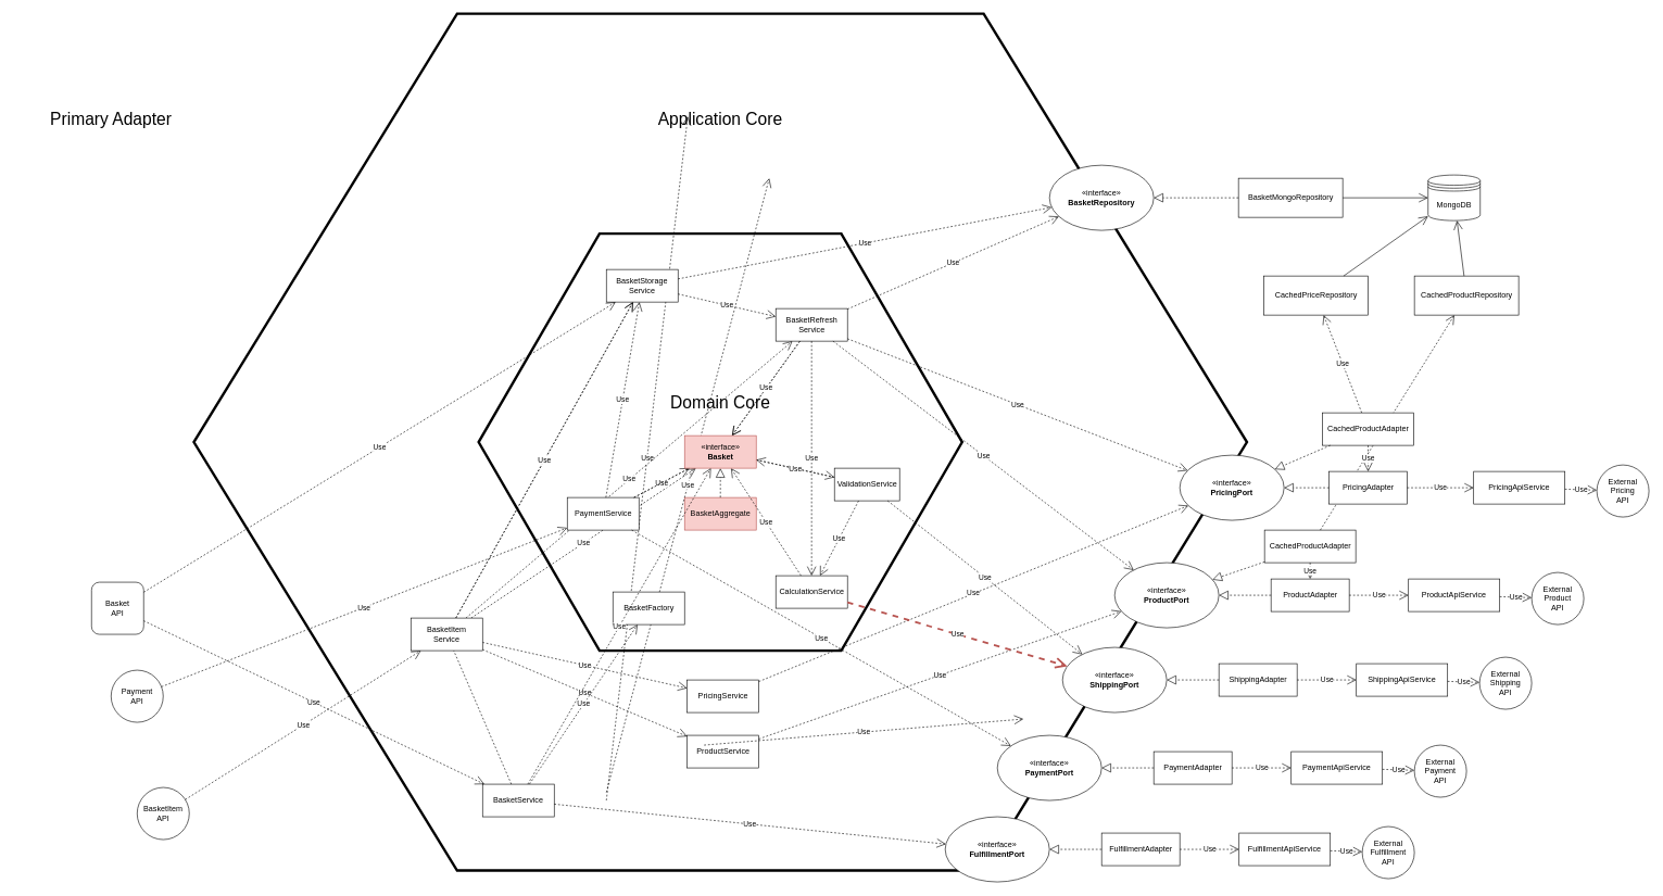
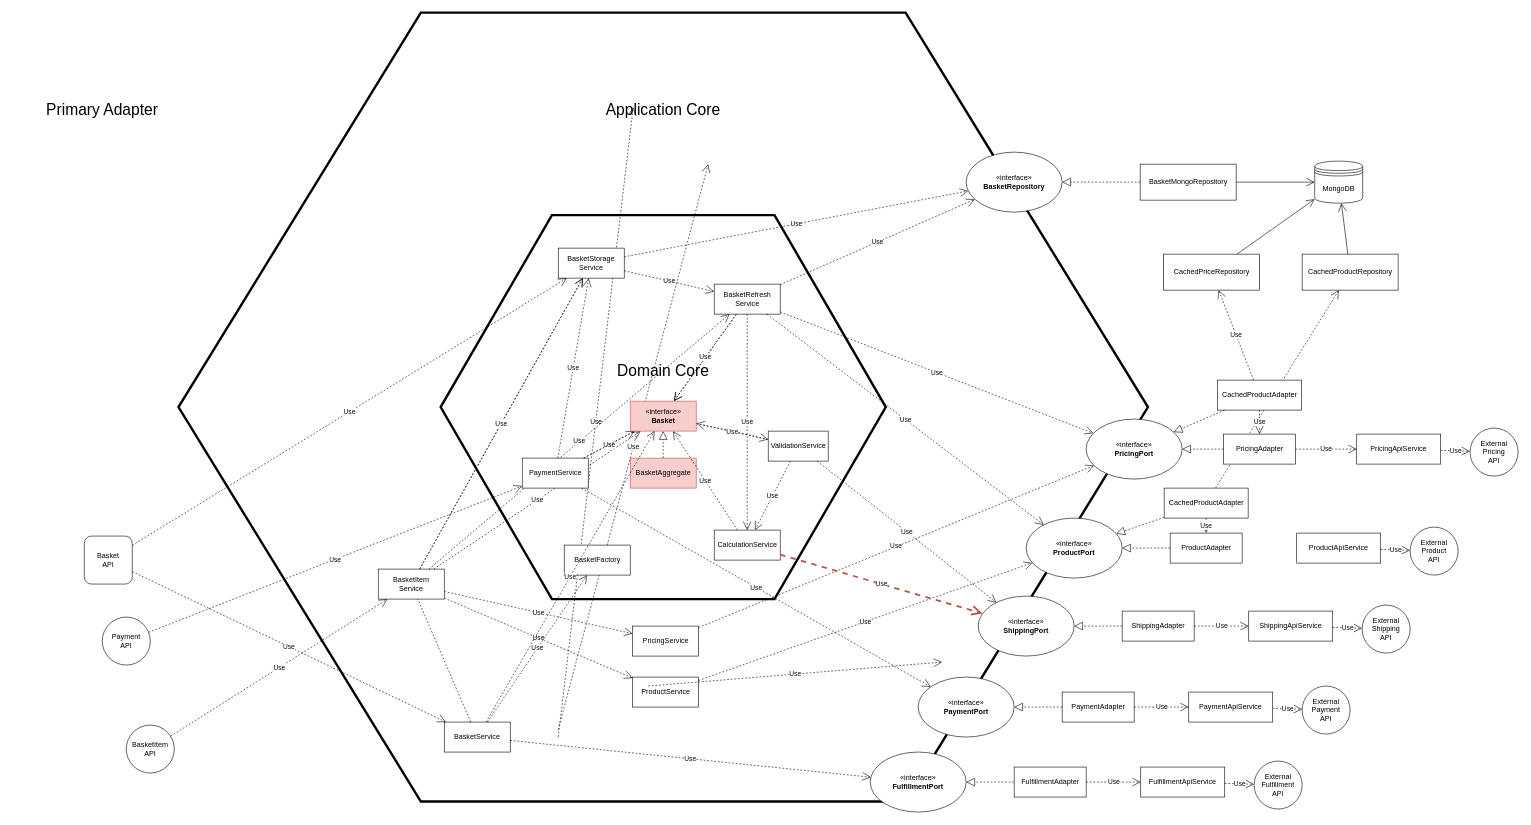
- <mxCell id="51" value="Use" style="endArrow=open;endSize=12;dashed=1;html=1;rounded=0;" parent="44" source="46" target="49" edge="1"><mxGeometry width="160" relative="1" as="geometry"><mxPoint x="1290" y="810" as="sourcePoint" /><mxPoint x="1450" y="810" as="targetPoint" /></mxGeometry></mxCell>
